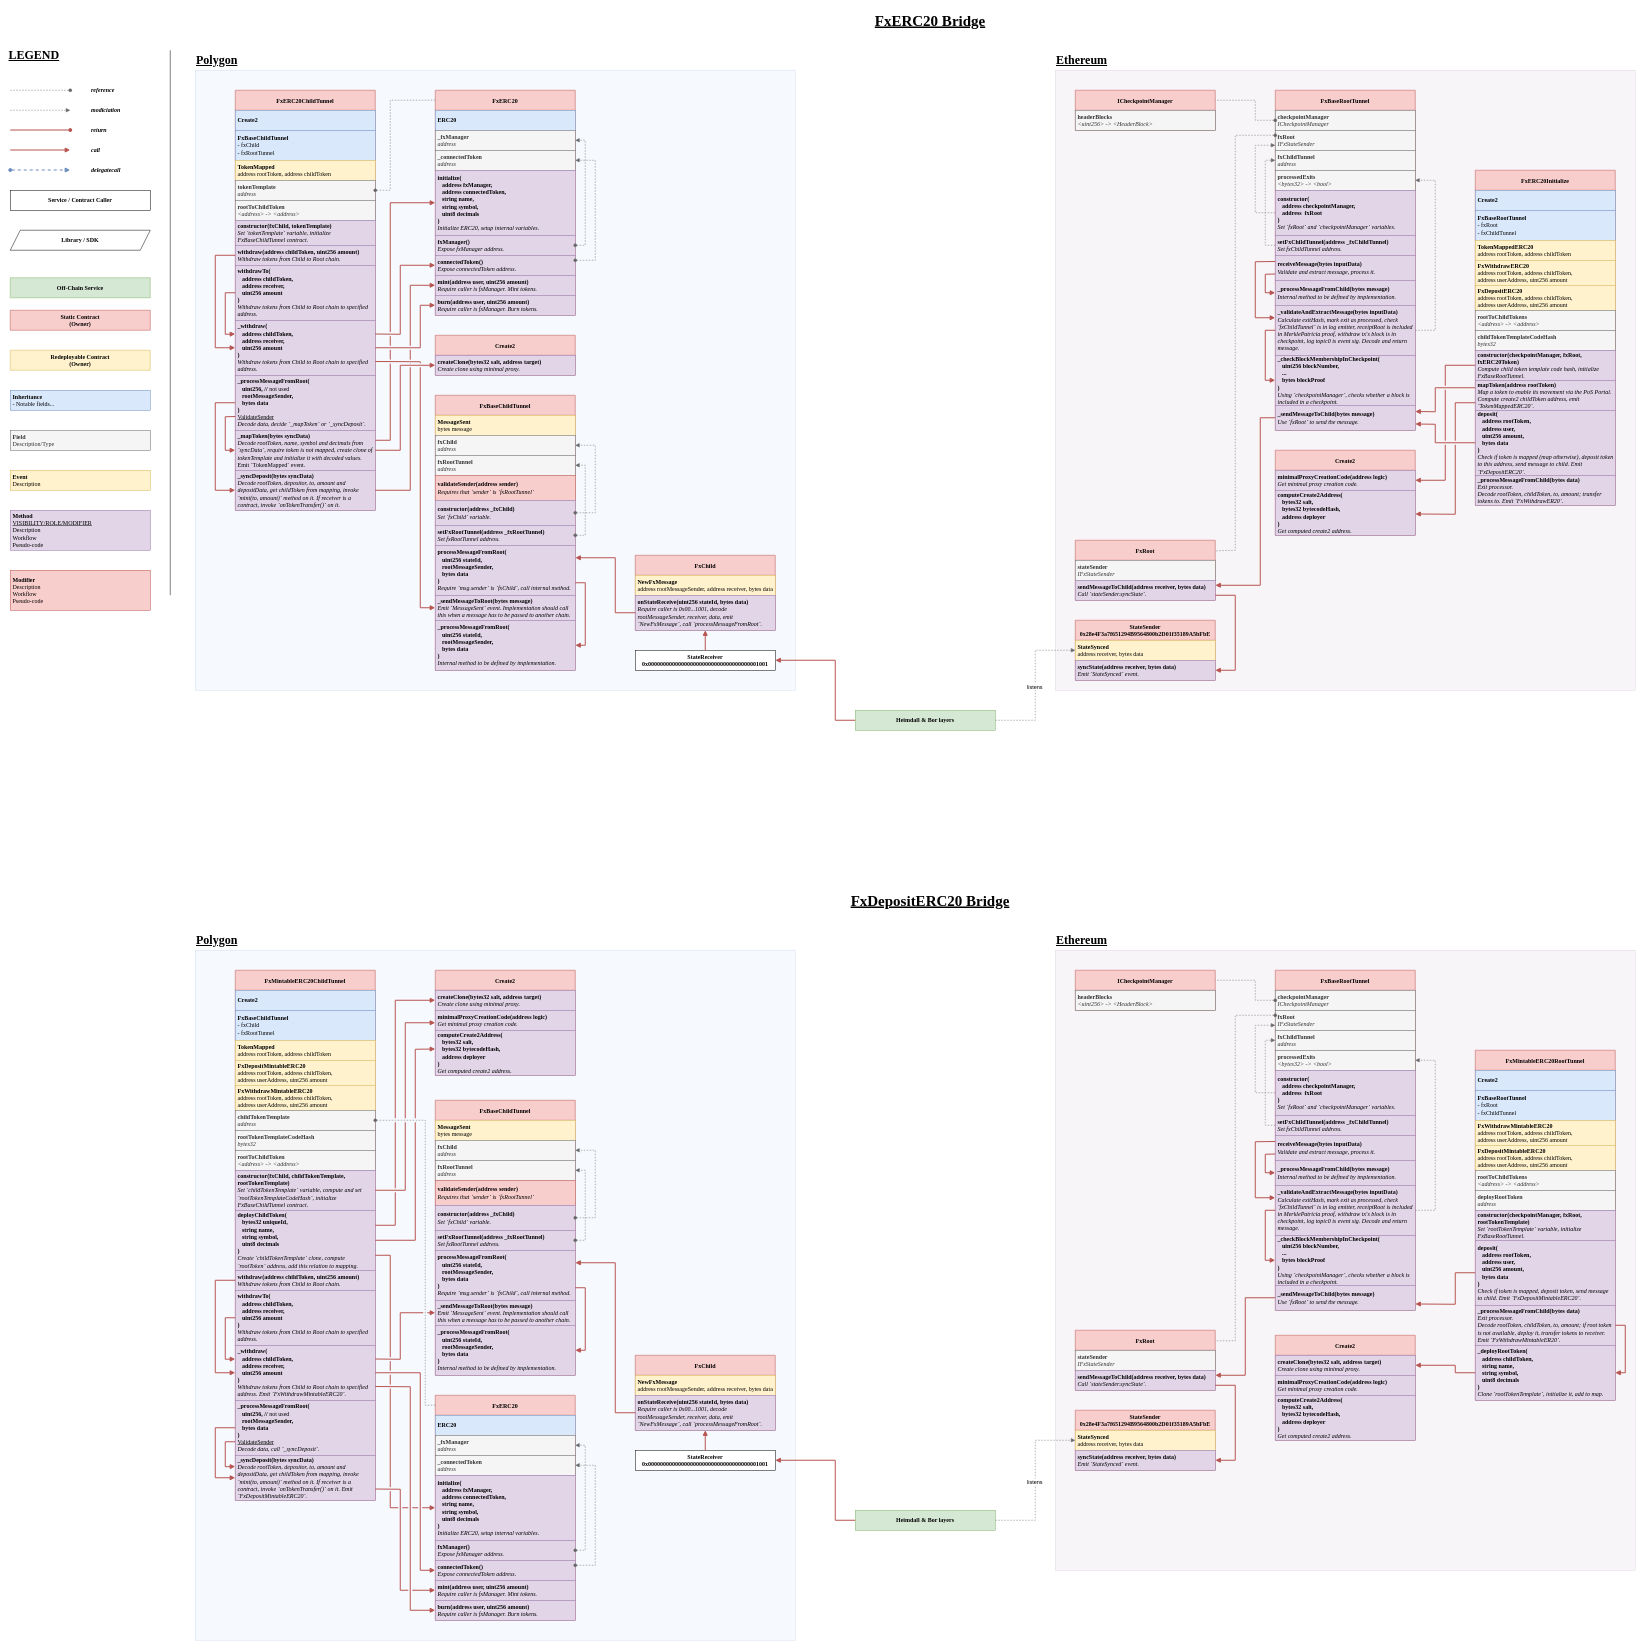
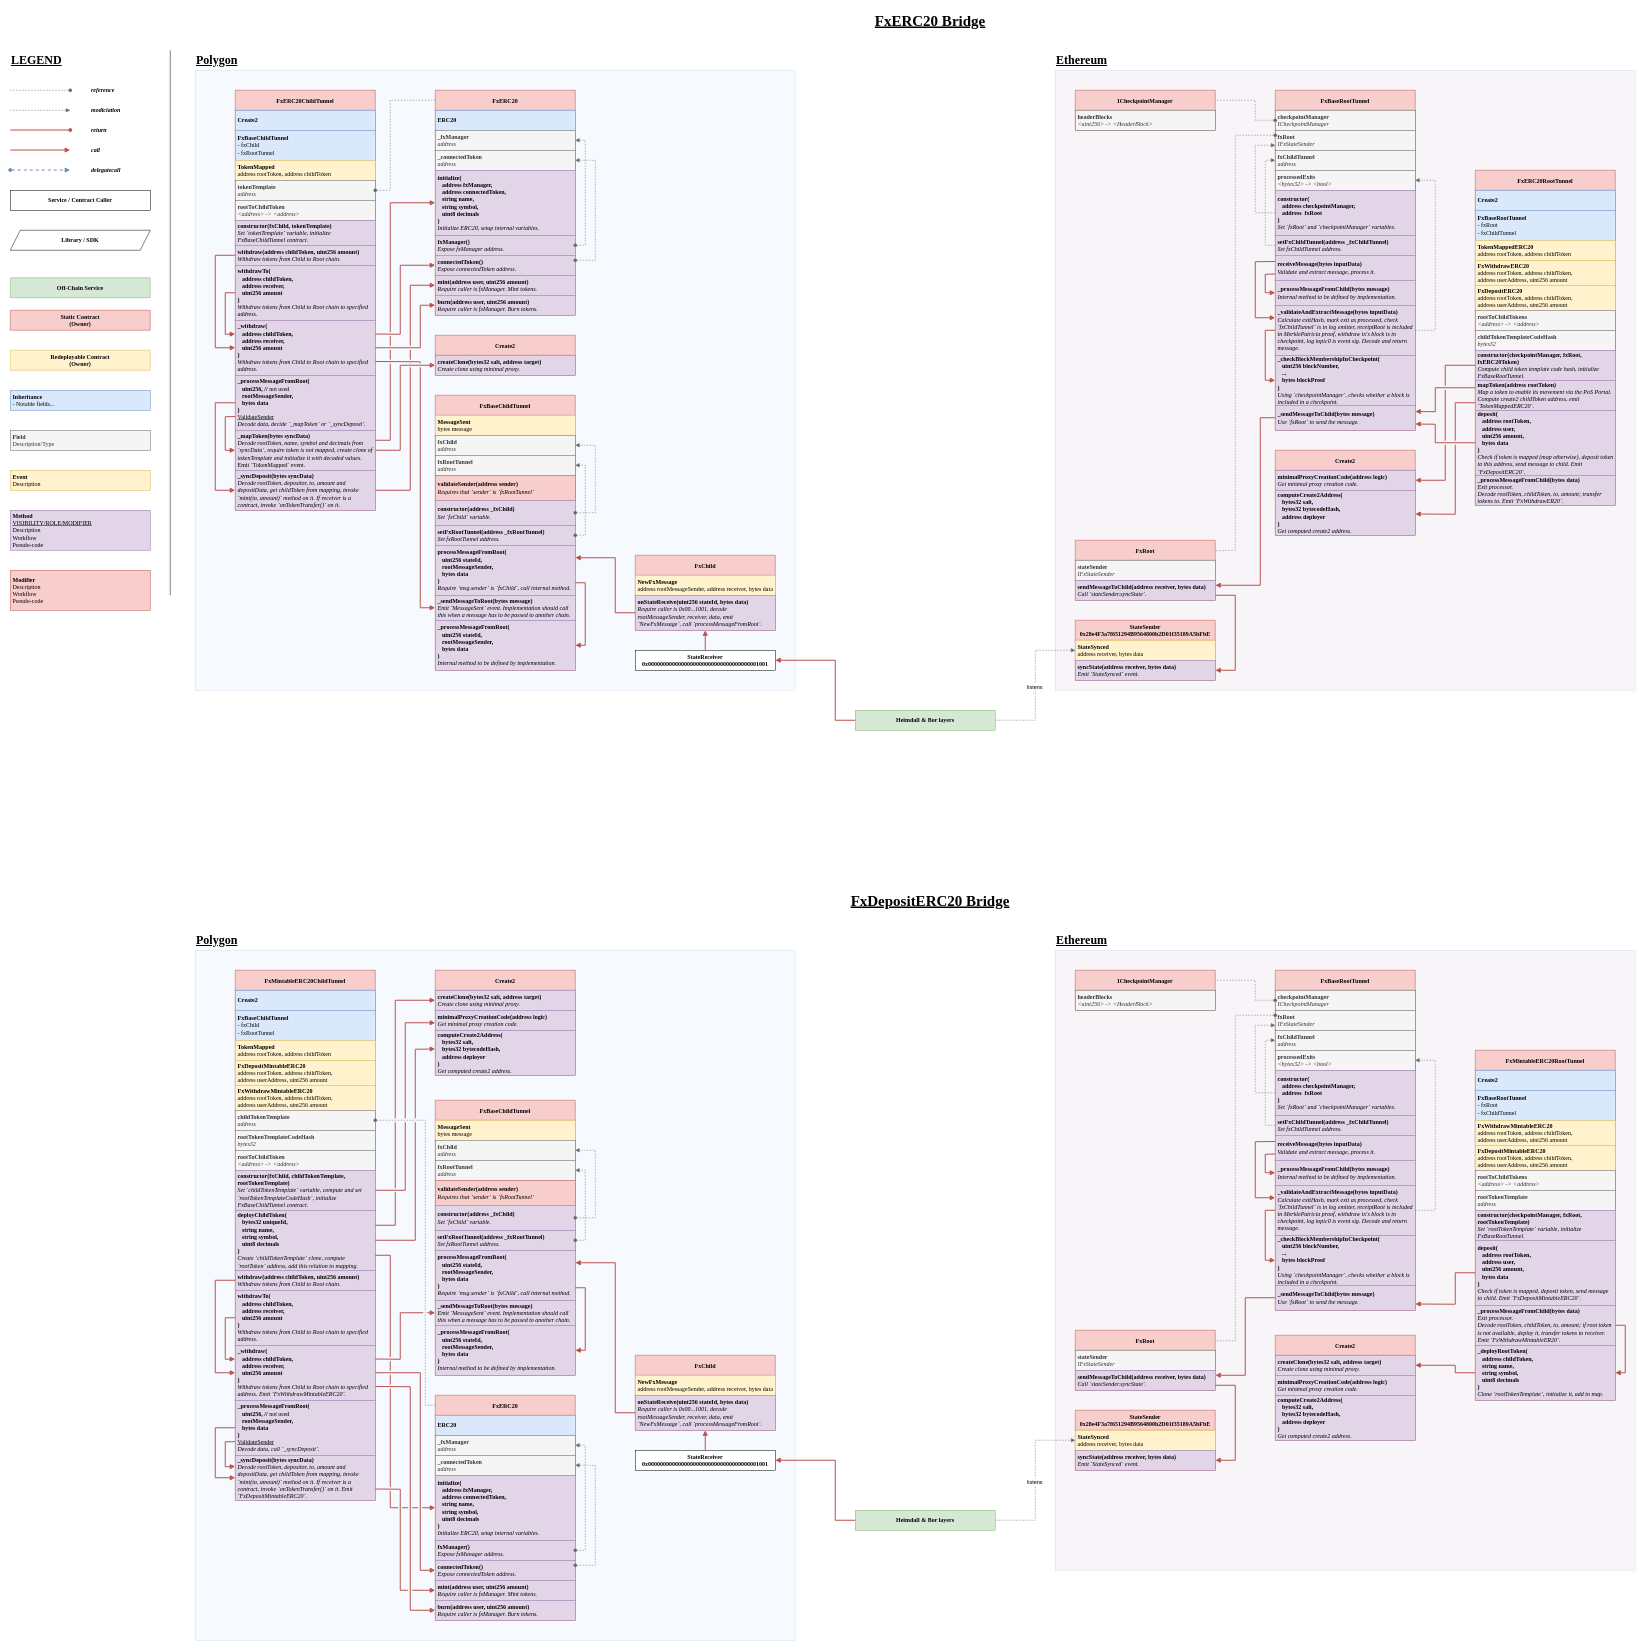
- <mxCell id="10" value="LEGEND" style="text;html=1;strokeColor=none;fillColor=none;align=left;verticalAlign=middle;whiteSpace=wrap;rounded=0;shadow=0;glass=0;labelBackgroundColor=none;labelBorderColor=none;comic=0;sketch=0;fillStyle=auto;fontFamily=Lucida Console;fontSize=24;fontStyle=5" parent="1" vertex="1"><mxGeometry x="15" y="90" width="280" height="40" as="geometry" /></mxCell>
+ <mxCell id="10" value="LEGEND" style="text;html=1;strokeColor=none;fillColor=none;align=left;verticalAlign=middle;whiteSpace=wrap;rounded=0;shadow=0;glass=0;labelBackgroundColor=none;labelBorderColor=none;comic=0;sketch=0;fillStyle=auto;fontFamily=Lucida Console;fontSize=24;fontStyle=5" parent="1" vertex="1"><mxGeometry x="20" width="280" height="40" as="geometry" y="100" /></mxCell>
- <mxCell id="74" value="FxERC20Initialize" style="swimlane;fontStyle=1;childLayout=stackLayout;horizontal=1;startSize=40;horizontalStack=0;resizeParent=1;resizeParentMax=0;resizeLast=0;collapsible=1;marginBottom=0;fontFamily=Lucida Console;align=center;spacing=5;fillColor=#f8cecc;strokeColor=#b85450;" vertex="1" parent="1"><mxGeometry x="2950" y="340" width="280" height="670" as="geometry" /></mxCell>
+ <mxCell id="74" value="FxERC20RootTunnel" style="swimlane;fontStyle=1;childLayout=stackLayout;horizontal=1;startSize=40;horizontalStack=0;resizeParent=1;resizeParentMax=0;resizeLast=0;collapsible=1;marginBottom=0;fontFamily=Lucida Console;align=center;spacing=5;fillColor=#f8cecc;strokeColor=#b85450;" vertex="1" parent="1"><mxGeometry x="2950" y="340" width="280" height="670" as="geometry" /></mxCell>
- <mxCell id="194" value="deployRootToken&lt;br&gt;&lt;span style=&quot;font-weight: normal;&quot;&gt;&lt;i&gt;address&lt;/i&gt;&lt;/span&gt;" style="rounded=0;whiteSpace=wrap;html=1;labelBackgroundColor=none;labelBorderColor=none;fontFamily=Lucida Console;fontSize=12;fillColor=#f5f5f5;strokeColor=#666666;align=left;spacing=5;fontStyle=1;fontColor=#333333;" vertex="1" parent="188"><mxGeometry y="280" width="280" height="40" as="geometry" /></mxCell>
+ <mxCell id="194" value="rootTokenTemplate&lt;br&gt;&lt;span style=&quot;font-weight: normal;&quot;&gt;&lt;i&gt;address&lt;/i&gt;&lt;/span&gt;" style="rounded=0;whiteSpace=wrap;html=1;labelBackgroundColor=none;labelBorderColor=none;fontFamily=Lucida Console;fontSize=12;fillColor=#f5f5f5;strokeColor=#666666;align=left;spacing=5;fontStyle=1;fontColor=#333333;" vertex="1" parent="188"><mxGeometry y="280" width="280" height="40" as="geometry" /></mxCell>
